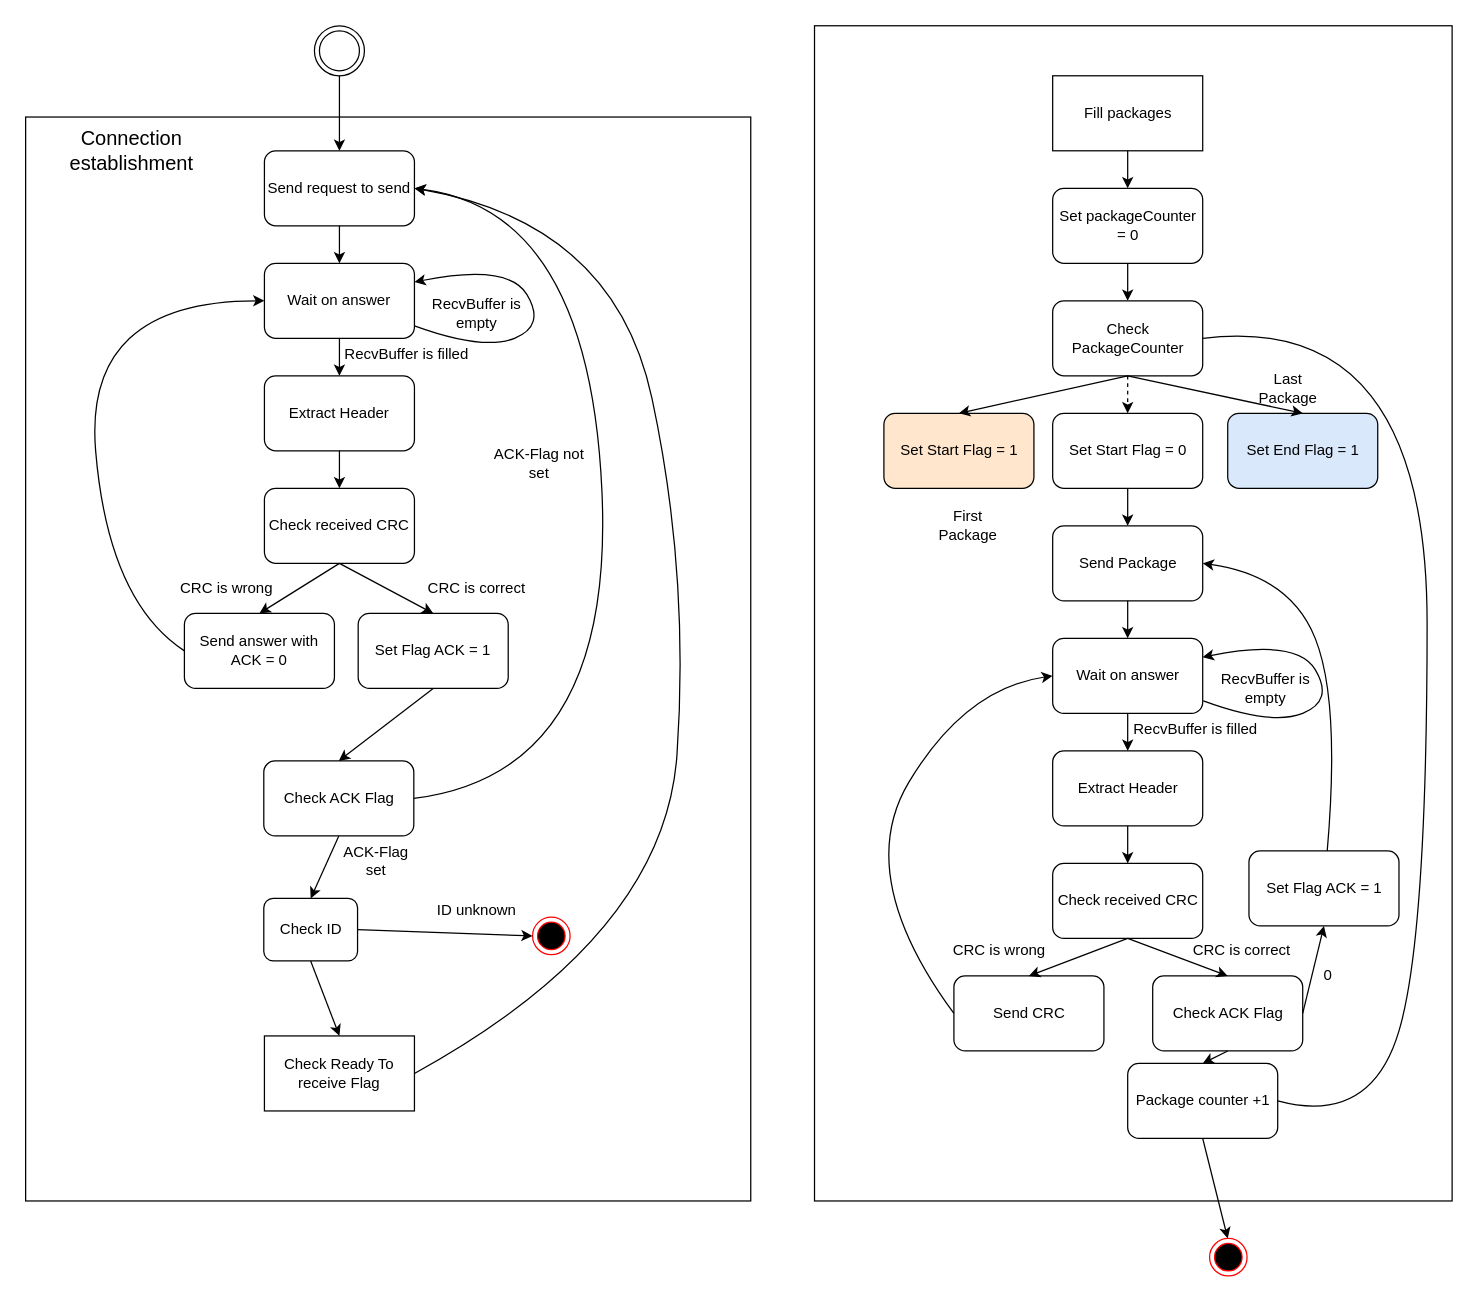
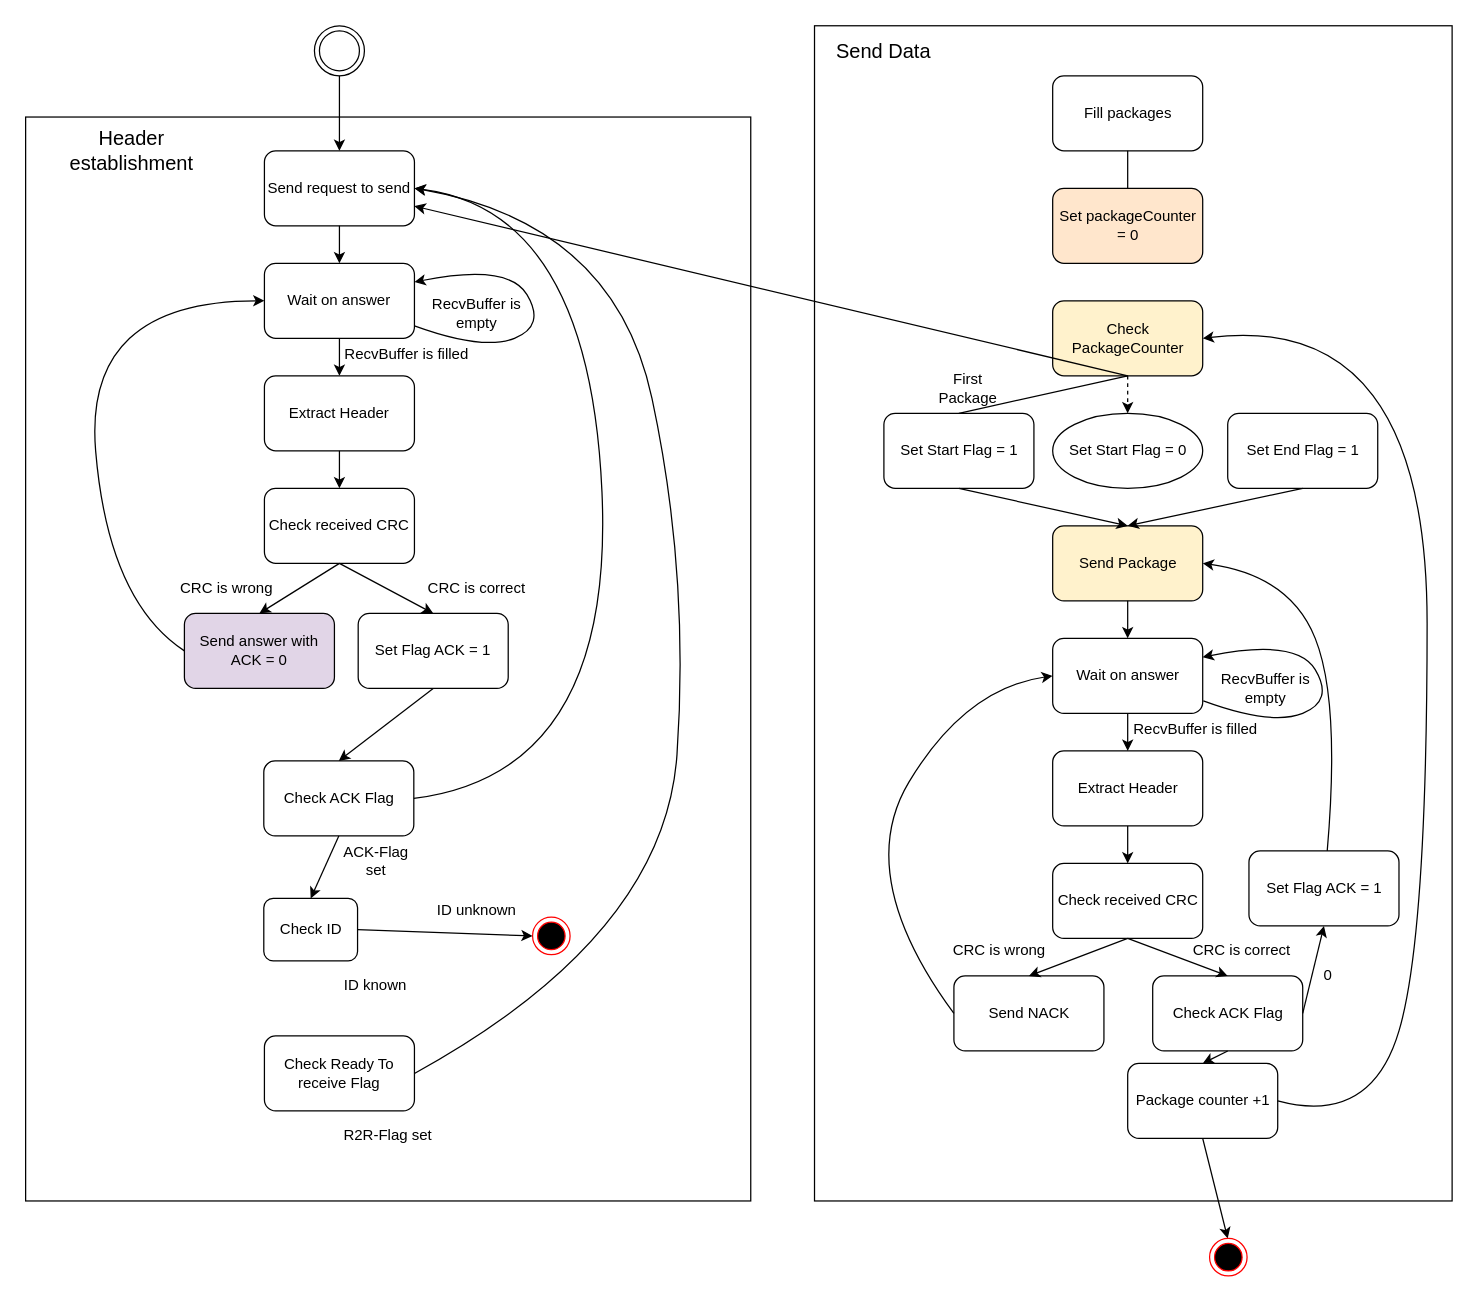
+ <mxCell id="56" value="Send Data" style="text;html=1;strokeColor=none;fillColor=none;align=center;verticalAlign=middle;whiteSpace=wrap;rounded=0;fontSize=16;" parent="1" vertex="1"><mxGeometry x="661" y="30" width="91" height="20" as="geometry" /></mxCell>
- <mxCell id="22" value="Fill packages" style="whiteSpace=wrap;html=1;rounded=0;" parent="1" vertex="1"><mxGeometry x="841.5" y="60" width="120" height="60" as="geometry" /></mxCell>
+ <mxCell id="22" value="Fill packages" style="rounded=1;whiteSpace=wrap;html=1;" parent="1" vertex="1"><mxGeometry x="841.5" y="60" width="120" height="60" as="geometry" /></mxCell>
- <mxCell id="61" value="Connection establishment" style="text;html=1;strokeColor=none;fillColor=none;align=center;verticalAlign=middle;whiteSpace=wrap;rounded=0;fontSize=16;" parent="1" vertex="1"><mxGeometry x="85" y="110" width="40" height="20" as="geometry" /></mxCell>
+ <mxCell id="61" value="Header establishment" style="text;html=1;strokeColor=none;fillColor=none;align=center;verticalAlign=middle;whiteSpace=wrap;rounded=0;fontSize=16;" parent="1" vertex="1"><mxGeometry x="85" y="110" width="40" height="20" as="geometry" /></mxCell>
- <mxCell id="57" value="" style="endArrow=classic;html=1;fontSize=16;exitX=0.5;exitY=1;exitDx=0;exitDy=0;" parent="1" source="22" target="23" edge="1"><mxGeometry width="50" height="50" relative="1" as="geometry"><mxPoint x="1207.5" y="90" as="sourcePoint" /><mxPoint x="1257.5" y="40" as="targetPoint" /></mxGeometry></mxCell>
+ <mxCell id="57" value="" style="endArrow=none;html=1;fontSize=16;exitX=0.5;exitY=1;exitDx=0;exitDy=0;" parent="1" source="22" target="23" edge="1"><mxGeometry width="50" height="50" relative="1" as="geometry"><mxPoint x="1207.5" y="90" as="sourcePoint" /><mxPoint x="1257.5" y="40" as="targetPoint" /></mxGeometry></mxCell>
- <mxCell id="23" value="Set packageCounter = 0" style="rounded=1;whiteSpace=wrap;html=1;" parent="1" vertex="1"><mxGeometry x="841.5" y="150" width="120" height="60" as="geometry" /></mxCell>
+ <mxCell id="23" value="Set packageCounter = 0" style="rounded=1;whiteSpace=wrap;html=1;fillColor=#ffe6cc;" parent="1" vertex="1"><mxGeometry x="841.5" y="150" width="120" height="60" as="geometry" /></mxCell>
- <mxCell id="58" value="" style="endArrow=classic;html=1;fontSize=16;exitX=0.5;exitY=1;exitDx=0;exitDy=0;" parent="1" source="23" target="24" edge="1"><mxGeometry width="50" height="50" relative="1" as="geometry"><mxPoint x="1027.5" y="210" as="sourcePoint" /><mxPoint x="1077.5" y="160" as="targetPoint" /></mxGeometry></mxCell>
- <mxCell id="24" value="Check PackageCounter" style="rounded=1;whiteSpace=wrap;html=1;" parent="1" vertex="1"><mxGeometry x="841.5" y="240" width="120" height="60" as="geometry" /></mxCell>
+ <mxCell id="24" value="Check PackageCounter" style="rounded=1;whiteSpace=wrap;html=1;fillColor=#fff2cc;" parent="1" vertex="1"><mxGeometry x="841.5" y="240" width="120" height="60" as="geometry" /></mxCell>
- <mxCell id="44" value="" style="curved=1;endArrow=none;html=1;entryX=1;entryY=0.5;entryDx=0;entryDy=0;exitX=1;exitY=0.5;exitDx=0;exitDy=0;" parent="1" source="43" target="24" edge="1"><mxGeometry width="50" height="50" relative="1" as="geometry"><mxPoint x="1146" y="590" as="sourcePoint" /><mxPoint x="1196" y="540" as="targetPoint" /><Array as="points"><mxPoint x="1096" y="900" /><mxPoint x="1141" y="748" /><mxPoint x="1141" y="248" /></Array></mxGeometry></mxCell>
+ <mxCell id="44" value="" style="curved=1;endArrow=classic;html=1;entryX=1;entryY=0.5;entryDx=0;entryDy=0;exitX=1;exitY=0.5;exitDx=0;exitDy=0;" parent="1" source="43" target="24" edge="1"><mxGeometry width="50" height="50" relative="1" as="geometry"><mxPoint x="1146" y="590" as="sourcePoint" /><mxPoint x="1196" y="540" as="targetPoint" /><Array as="points"><mxPoint x="1096" y="900" /><mxPoint x="1141" y="748" /><mxPoint x="1141" y="248" /></Array></mxGeometry></mxCell>
- <mxCell id="33" value="Last Package" style="text;html=1;strokeColor=none;fillColor=none;align=center;verticalAlign=middle;whiteSpace=wrap;rounded=0;" parent="1" vertex="1"><mxGeometry x="1009.5" y="300" width="40" height="20" as="geometry" /></mxCell>
- <mxCell id="29" value="" style="endArrow=classic;html=1;exitX=0.5;exitY=1;exitDx=0;exitDy=0;entryX=0.5;entryY=0;entryDx=0;entryDy=0;" parent="1" source="24" target="28" edge="1"><mxGeometry width="50" height="50" relative="1" as="geometry"><mxPoint x="1081.5" y="280" as="sourcePoint" /><mxPoint x="1131.5" y="230" as="targetPoint" /></mxGeometry></mxCell>
+ <mxCell id="29" value="" style="endArrow=classic;html=1;exitX=0.5;exitY=1;exitDx=0;exitDy=0;" parent="1" source="24" target="2" edge="1"><mxGeometry width="50" height="50" relative="1" as="geometry"><mxPoint x="1081.5" y="280" as="sourcePoint" /><mxPoint x="1131.5" y="230" as="targetPoint" /></mxGeometry></mxCell>
- <mxCell id="31" value="" style="endArrow=classic;html=1;exitX=0.5;exitY=1;exitDx=0;exitDy=0;entryX=0.5;entryY=0;entryDx=0;entryDy=0;" parent="1" source="24" target="25" edge="1"><mxGeometry width="50" height="50" relative="1" as="geometry"><mxPoint x="701.5" y="250" as="sourcePoint" /><mxPoint x="751.5" y="200" as="targetPoint" /></mxGeometry></mxCell>
+ <mxCell id="31" value="" style="endArrow=none;html=1;exitX=0.5;exitY=1;exitDx=0;exitDy=0;entryX=0.5;entryY=0;entryDx=0;entryDy=0;" parent="1" source="24" target="25" edge="1"><mxGeometry width="50" height="50" relative="1" as="geometry"><mxPoint x="701.5" y="250" as="sourcePoint" /><mxPoint x="751.5" y="200" as="targetPoint" /></mxGeometry></mxCell>
- <mxCell id="25" value="Set Start Flag = 1" style="rounded=1;whiteSpace=wrap;html=1;fillColor=#ffe6cc;" parent="1" vertex="1"><mxGeometry x="706.5" y="330" width="120" height="60" as="geometry" /></mxCell>
+ <mxCell id="25" value="Set Start Flag = 1" style="rounded=1;whiteSpace=wrap;html=1;" parent="1" vertex="1"><mxGeometry x="706.5" y="330" width="120" height="60" as="geometry" /></mxCell>
- <mxCell id="27" value="Set Start Flag = 0" style="rounded=1;whiteSpace=wrap;html=1;" parent="1" vertex="1"><mxGeometry x="841.5" y="330" width="120" height="60" as="geometry" /></mxCell>
+ <mxCell id="27" value="Set Start Flag = 0" style="ellipse;whiteSpace=wrap;html=1;" parent="1" vertex="1"><mxGeometry x="841.5" y="330" width="120" height="60" as="geometry" /></mxCell>
- <mxCell id="28" value="Set End Flag = 1" style="rounded=1;whiteSpace=wrap;html=1;fillColor=#dae8fc;" parent="1" vertex="1"><mxGeometry x="981.5" y="330" width="120" height="60" as="geometry" /></mxCell>
+ <mxCell id="28" value="Set End Flag = 1" style="rounded=1;whiteSpace=wrap;html=1;" parent="1" vertex="1"><mxGeometry x="981.5" y="330" width="120" height="60" as="geometry" /></mxCell>
- <mxCell id="70" value="ACK-Flag not set" style="text;html=1;strokeColor=none;fillColor=none;align=center;verticalAlign=middle;whiteSpace=wrap;rounded=0;" parent="1" vertex="1"><mxGeometry x="385.5" y="360" width="90" height="20" as="geometry" /></mxCell>
- <mxCell id="35" value="" style="endArrow=classic;html=1;exitX=0.5;exitY=1;exitDx=0;exitDy=0;entryX=0.5;entryY=0;entryDx=0;entryDy=0;" parent="1" source="27" target="26" edge="1"><mxGeometry width="50" height="50" relative="1" as="geometry"><mxPoint x="1031.5" y="510" as="sourcePoint" /><mxPoint x="1081.5" y="460" as="targetPoint" /></mxGeometry></mxCell>
+ <mxCell id="34" value="" style="endArrow=classic;html=1;exitX=0.5;exitY=1;exitDx=0;exitDy=0;entryX=0.5;entryY=0;entryDx=0;entryDy=0;" parent="1" source="25" target="26" edge="1"><mxGeometry width="50" height="50" relative="1" as="geometry"><mxPoint x="1171.5" y="530" as="sourcePoint" /><mxPoint x="1221.5" y="480" as="targetPoint" /></mxGeometry></mxCell>
+ <mxCell id="36" value="" style="endArrow=classic;html=1;exitX=0.5;exitY=1;exitDx=0;exitDy=0;entryX=0.5;entryY=0;entryDx=0;entryDy=0;" parent="1" source="28" target="26" edge="1"><mxGeometry width="50" height="50" relative="1" as="geometry"><mxPoint x="1051.5" y="510" as="sourcePoint" /><mxPoint x="1101.5" y="460" as="targetPoint" /></mxGeometry></mxCell>
- <mxCell id="32" value="First Package" style="text;html=1;strokeColor=none;fillColor=none;align=center;verticalAlign=middle;whiteSpace=wrap;rounded=0;" parent="1" vertex="1"><mxGeometry x="753.5" y="410" width="40" height="20" as="geometry" /></mxCell>
+ <mxCell id="32" value="First Package" style="text;html=1;strokeColor=none;fillColor=none;align=center;verticalAlign=middle;whiteSpace=wrap;rounded=0;" parent="1" vertex="1"><mxGeometry x="753.5" y="300" width="40" height="20" as="geometry" /></mxCell>
- <mxCell id="26" value="Send Package" style="rounded=1;whiteSpace=wrap;html=1;" parent="1" vertex="1"><mxGeometry x="841.5" y="420" width="120" height="60" as="geometry" /></mxCell>
+ <mxCell id="26" value="Send Package" style="rounded=1;whiteSpace=wrap;html=1;fillColor=#fff2cc;" parent="1" vertex="1"><mxGeometry x="841.5" y="420" width="120" height="60" as="geometry" /></mxCell>
- <mxCell id="11" value="Send answer with ACK = 0" style="rounded=1;whiteSpace=wrap;html=1;" parent="1" vertex="1"><mxGeometry x="147" y="490" width="120" height="60" as="geometry" /></mxCell>
+ <mxCell id="11" value="Send answer with ACK = 0" style="rounded=1;whiteSpace=wrap;html=1;fillColor=#e1d5e7;" parent="1" vertex="1"><mxGeometry x="147" y="490" width="120" height="60" as="geometry" /></mxCell>
+ <mxCell id="78" value="ID known" style="text;html=1;strokeColor=none;fillColor=none;align=center;verticalAlign=middle;whiteSpace=wrap;rounded=0;" parent="1" vertex="1"><mxGeometry x="255.25" y="778" width="90" height="20" as="geometry" /></mxCell>
- <mxCell id="77" value="" style="endArrow=classic;html=1;exitX=0.5;exitY=1;exitDx=0;exitDy=0;entryX=0.5;entryY=0;entryDx=0;entryDy=0;" parent="1" source="19" target="18" edge="1"><mxGeometry width="50" height="50" relative="1" as="geometry"><mxPoint x="195.5" y="768" as="sourcePoint" /><mxPoint x="304" y="838" as="targetPoint" /></mxGeometry></mxCell>
- <mxCell id="40" value="Send CRC" style="rounded=1;whiteSpace=wrap;html=1;" parent="1" vertex="1"><mxGeometry x="762.5" y="780" width="120" height="60" as="geometry" /></mxCell>
+ <mxCell id="40" value="Send NACK" style="rounded=1;whiteSpace=wrap;html=1;" parent="1" vertex="1"><mxGeometry x="762.5" y="780" width="120" height="60" as="geometry" /></mxCell>
- <mxCell id="18" value="Check Ready To receive Flag" style="whiteSpace=wrap;html=1;rounded=0;" parent="1" vertex="1"><mxGeometry x="211" y="828" width="120" height="60" as="geometry" /></mxCell>
+ <mxCell id="18" value="Check Ready To receive Flag" style="rounded=1;whiteSpace=wrap;html=1;" parent="1" vertex="1"><mxGeometry x="211" y="828" width="120" height="60" as="geometry" /></mxCell>
+ <mxCell id="80" value="R2R-Flag&amp;nbsp;set" style="text;html=1;strokeColor=none;fillColor=none;align=center;verticalAlign=middle;whiteSpace=wrap;rounded=0;" parent="1" vertex="1"><mxGeometry x="265" y="898" width="90" height="20" as="geometry" /></mxCell>
